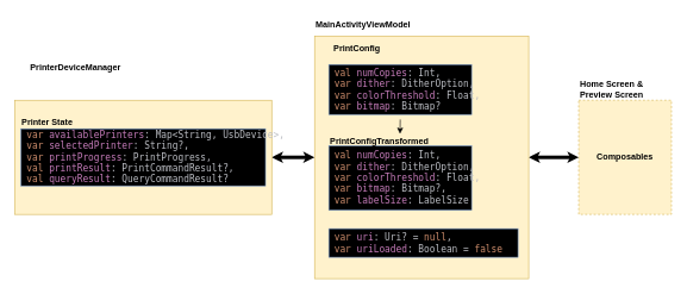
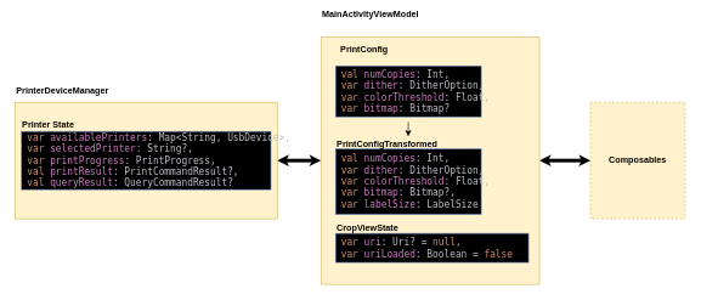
- <mxCell id="7" value="MainActivityViewModel" style="text;html=1;align=left;verticalAlign=middle;whiteSpace=wrap;rounded=0;fontStyle=1;labelBackgroundColor=none;" parent="1" vertex="1"><mxGeometry x="440" width="125" height="30" as="geometry" y="20" /></mxCell>
+ <mxCell id="7" value="MainActivityViewModel" style="text;html=1;align=left;verticalAlign=middle;whiteSpace=wrap;rounded=0;fontStyle=1;labelBackgroundColor=none;" parent="1" vertex="1"><mxGeometry x="440" y="5" width="125" height="30" as="geometry" /></mxCell>
- <mxCell id="8" value="PrinterDeviceManager" style="text;html=1;align=left;verticalAlign=middle;whiteSpace=wrap;rounded=0;fontStyle=1;labelBackgroundColor=none;" parent="1" vertex="1"><mxGeometry x="40" y="80" width="125" height="30" as="geometry" /></mxCell>
+ <mxCell id="8" value="PrinterDeviceManager" style="text;html=1;align=left;verticalAlign=middle;whiteSpace=wrap;rounded=0;fontStyle=1;labelBackgroundColor=none;" parent="1" vertex="1"><mxGeometry x="20" y="110" width="125" height="30" as="geometry" /></mxCell>
- <mxCell id="3" value="Home Screen &amp;amp; Preview Screen" style="text;html=1;align=left;verticalAlign=middle;whiteSpace=wrap;rounded=0;fontStyle=1;labelBackgroundColor=none;" parent="1" vertex="1"><mxGeometry x="810" y="110" width="125" height="30" as="geometry" /></mxCell>
+ <mxCell id="18" value="CropViewState" style="text;strokeColor=none;align=left;fillColor=none;html=1;verticalAlign=middle;whiteSpace=wrap;rounded=0;fontStyle=1;labelBackgroundColor=none;" vertex="1" parent="1"><mxGeometry x="460" y="306" width="90" height="14" as="geometry" /></mxCell>
